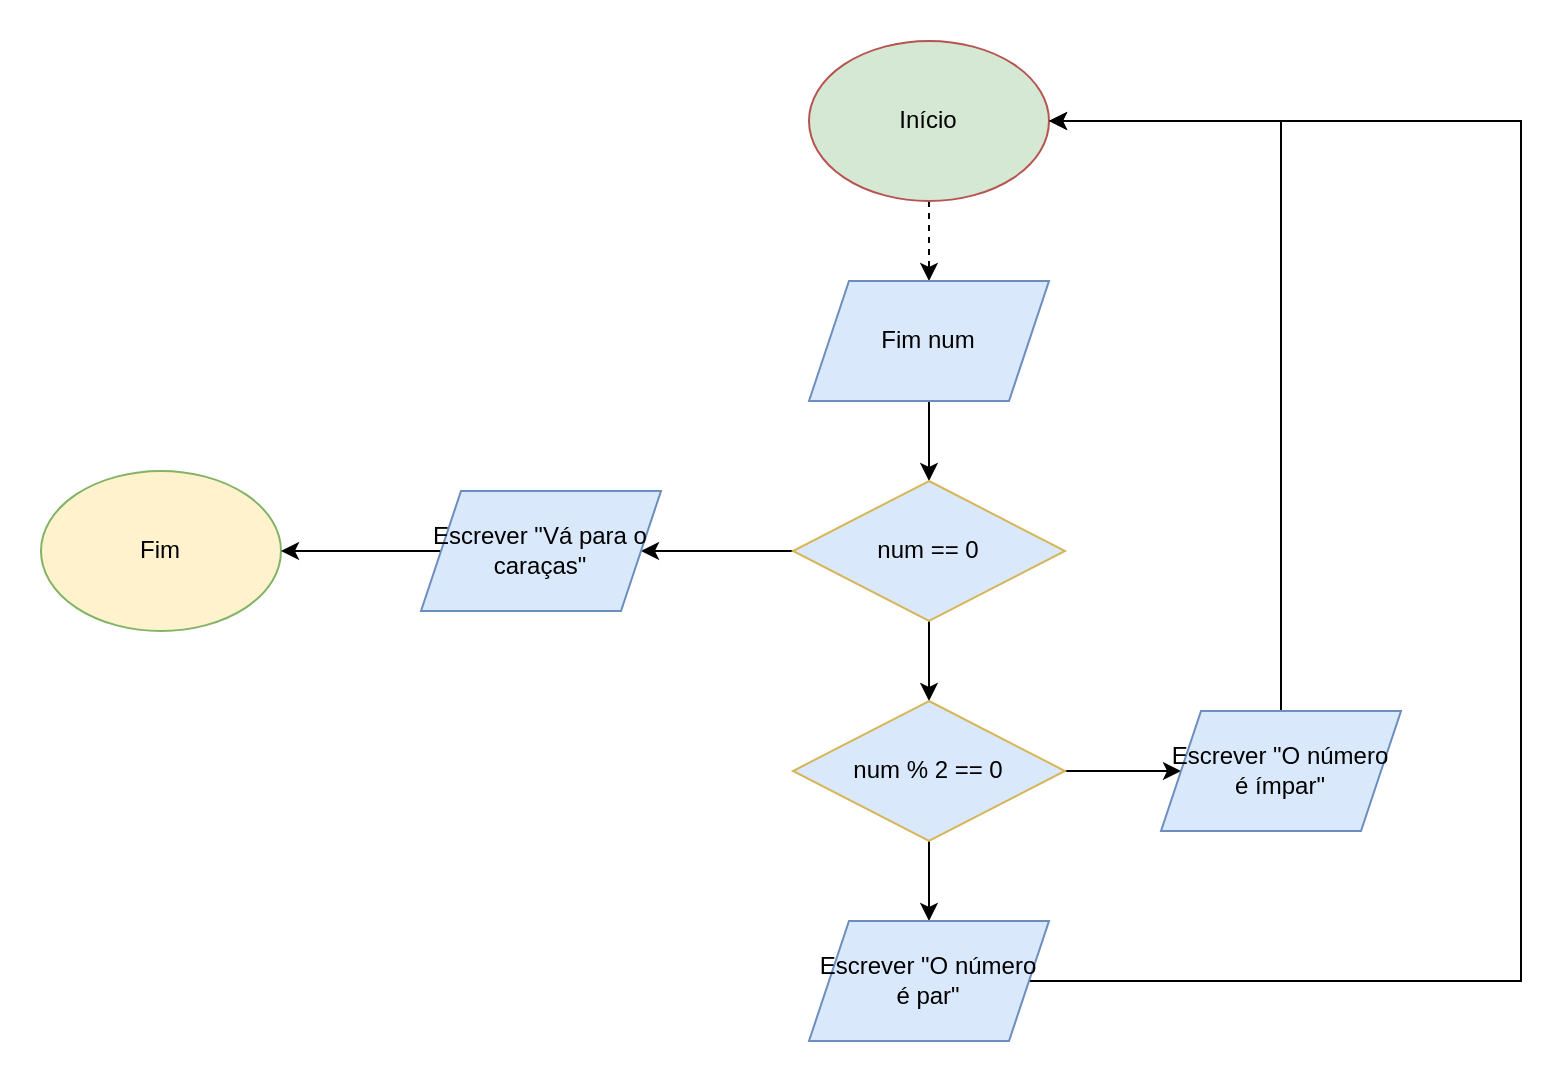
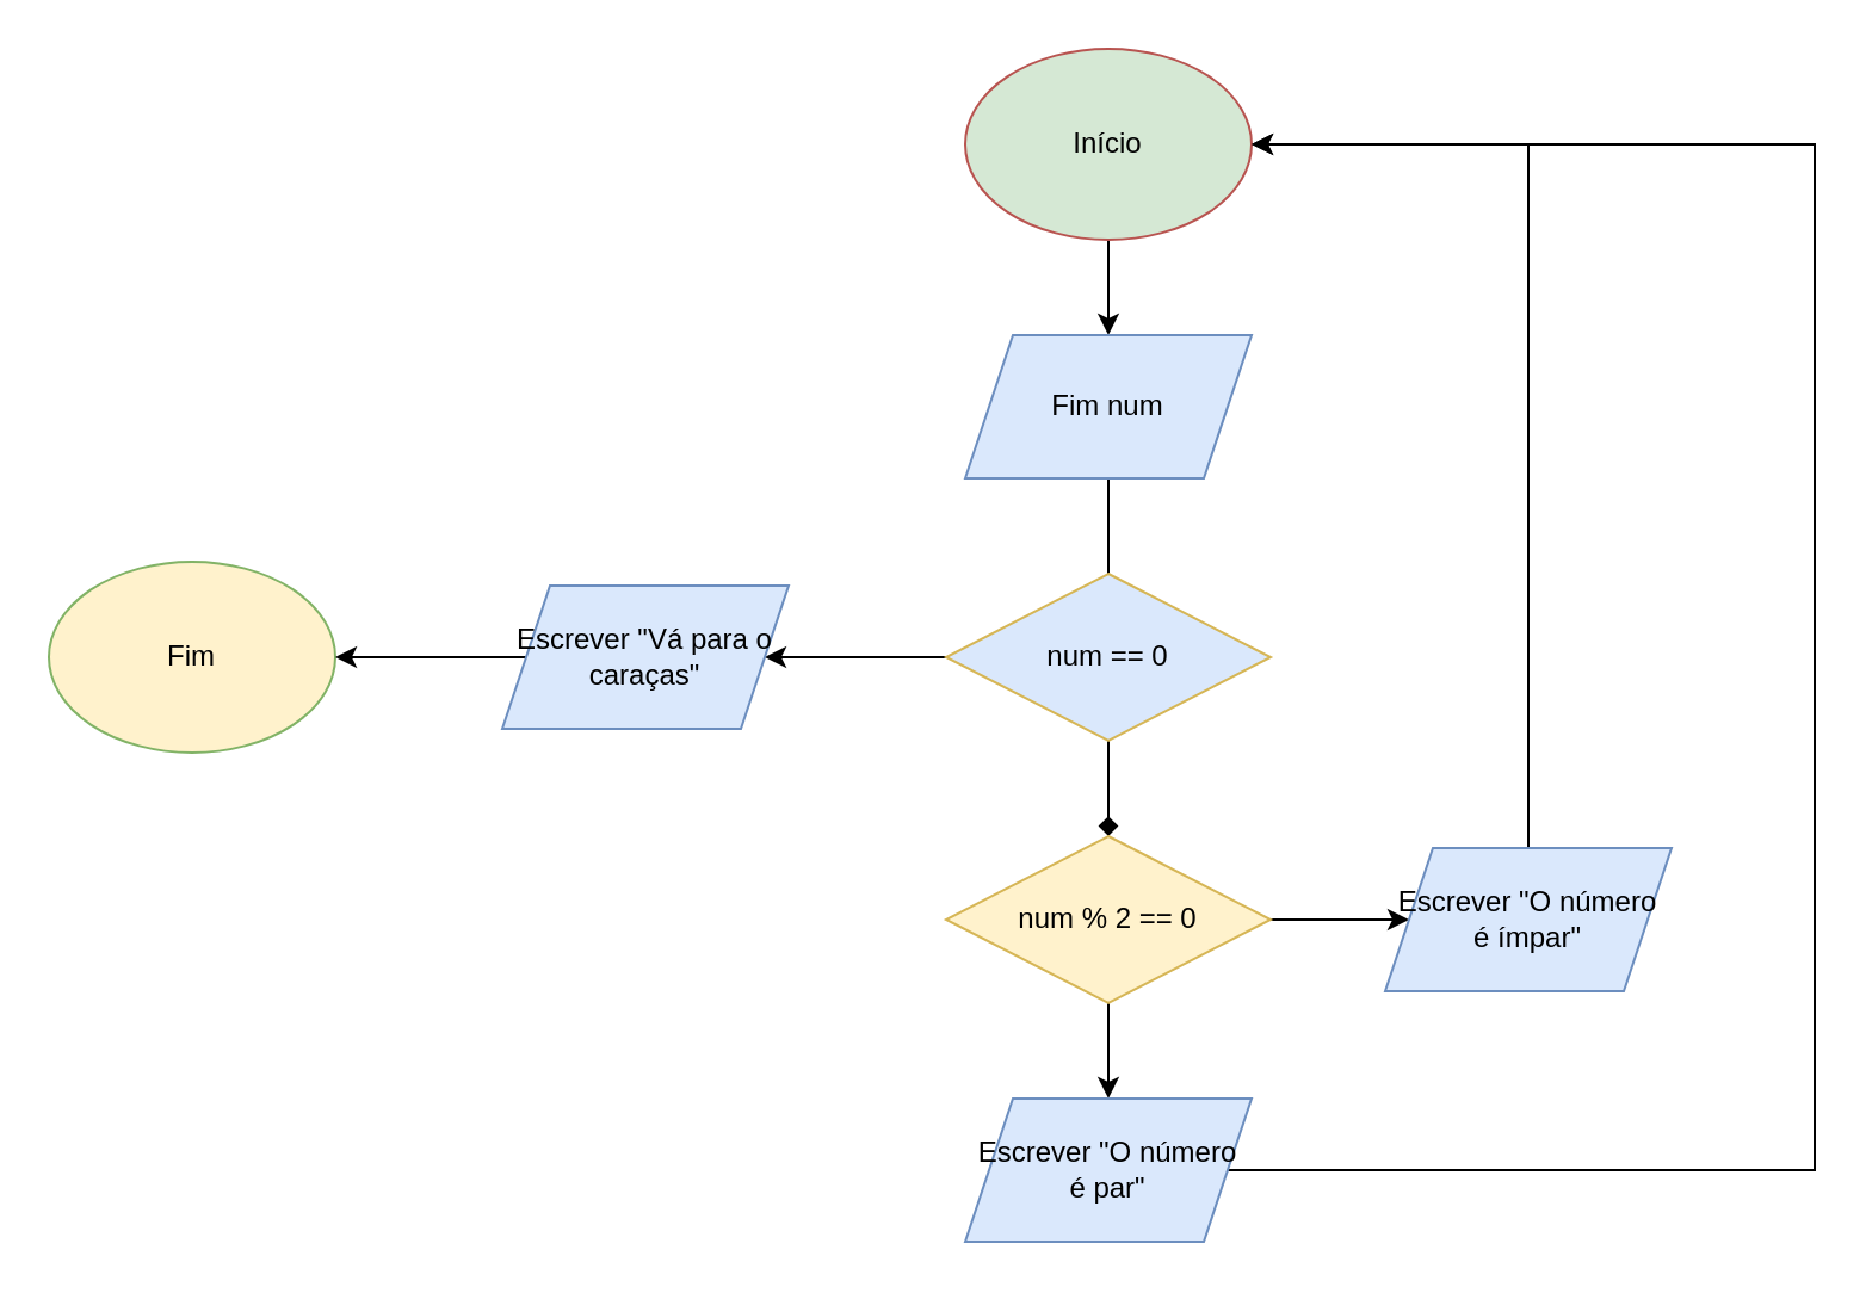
- <mxCell id="2" value="" style="edgeStyle=orthogonalEdgeStyle;rounded=0;orthogonalLoop=1;jettySize=auto;html=1;dashed=1;" edge="1" parent="1" source="3" target="5"><mxGeometry relative="1" as="geometry" /></mxCell>
+ <mxCell id="2" value="" style="edgeStyle=orthogonalEdgeStyle;rounded=0;orthogonalLoop=1;jettySize=auto;html=1;" edge="1" parent="1" source="3" target="5"><mxGeometry relative="1" as="geometry" /></mxCell>
- <mxCell id="4" value="" style="edgeStyle=orthogonalEdgeStyle;rounded=0;orthogonalLoop=1;jettySize=auto;html=1;" edge="1" parent="1" source="5" target="8"><mxGeometry relative="1" as="geometry" /></mxCell>
+ <mxCell id="4" value="" style="edgeStyle=orthogonalEdgeStyle;rounded=0;orthogonalLoop=1;jettySize=auto;html=1;endArrow=none;" edge="1" parent="1" source="5" target="8"><mxGeometry relative="1" as="geometry" /></mxCell>
- <mxCell id="7" value="" style="edgeStyle=orthogonalEdgeStyle;rounded=0;orthogonalLoop=1;jettySize=auto;html=1;" edge="1" parent="1" source="8" target="14"><mxGeometry relative="1" as="geometry" /></mxCell>
+ <mxCell id="7" value="" style="edgeStyle=orthogonalEdgeStyle;rounded=0;orthogonalLoop=1;jettySize=auto;html=1;endArrow=diamond;" edge="1" parent="1" source="8" target="14"><mxGeometry relative="1" as="geometry" /></mxCell>
- <mxCell id="14" value="num % 2 == 0" style="rhombus;whiteSpace=wrap;html=1;fillColor=#dae8fc;strokeColor=#d6b656;" vertex="1" parent="1"><mxGeometry x="396" y="350" width="136" height="70" as="geometry" /></mxCell>
+ <mxCell id="14" value="num % 2 == 0" style="rhombus;whiteSpace=wrap;html=1;fillColor=#fff2cc;strokeColor=#d6b656;" vertex="1" parent="1"><mxGeometry x="396" y="350" width="136" height="70" as="geometry" /></mxCell>
